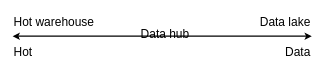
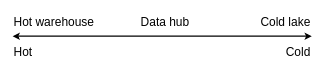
- <mxCell id="4" value="&lt;div align=&quot;right&quot; style=&quot;font-size: 20px;&quot;&gt;Data lake&lt;br style=&quot;font-size: 20px;&quot;&gt;&lt;/div&gt;" style="text;html=1;strokeColor=none;fillColor=none;align=right;verticalAlign=middle;whiteSpace=wrap;rounded=0;fontSize=20;" vertex="1" parent="1"><mxGeometry x="370" y="20" width="150" height="30" as="geometry" /></mxCell>
+ <mxCell id="4" value="&lt;div align=&quot;right&quot; style=&quot;font-size: 20px;&quot;&gt;Cold lake&lt;br style=&quot;font-size: 20px;&quot;&gt;&lt;/div&gt;" style="text;html=1;strokeColor=none;fillColor=none;align=right;verticalAlign=middle;whiteSpace=wrap;rounded=0;fontSize=20;" vertex="1" parent="1"><mxGeometry x="370" y="20" width="150" height="30" as="geometry" /></mxCell>
- <mxCell id="5" value="Data hub" style="text;html=1;strokeColor=none;fillColor=none;align=center;verticalAlign=middle;whiteSpace=wrap;rounded=0;fontSize=20;" vertex="1" parent="1"><mxGeometry x="200" y="40" width="150" height="30" as="geometry" /></mxCell>
+ <mxCell id="5" value="Data hub" style="text;html=1;strokeColor=none;fillColor=none;align=center;verticalAlign=middle;whiteSpace=wrap;rounded=0;fontSize=20;" vertex="1" parent="1"><mxGeometry x="200" y="20" width="150" height="30" as="geometry" /></mxCell>
- <mxCell id="7" value="Data" style="text;html=1;strokeColor=none;fillColor=none;align=right;verticalAlign=middle;whiteSpace=wrap;rounded=0;fontSize=20;" vertex="1" parent="1"><mxGeometry x="460" y="70" width="60" height="30" as="geometry" /></mxCell>
+ <mxCell id="7" value="Cold" style="text;html=1;strokeColor=none;fillColor=none;align=right;verticalAlign=middle;whiteSpace=wrap;rounded=0;fontSize=20;" vertex="1" parent="1"><mxGeometry x="460" y="70" width="60" height="30" as="geometry" /></mxCell>
